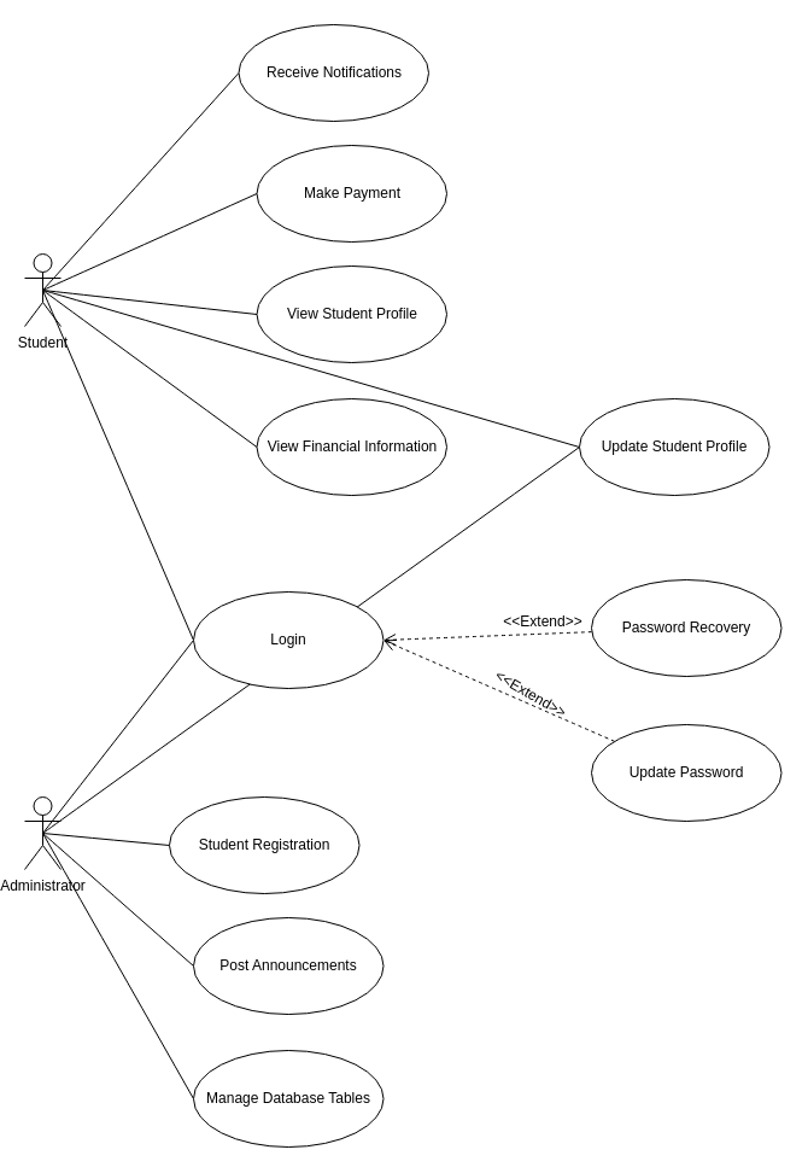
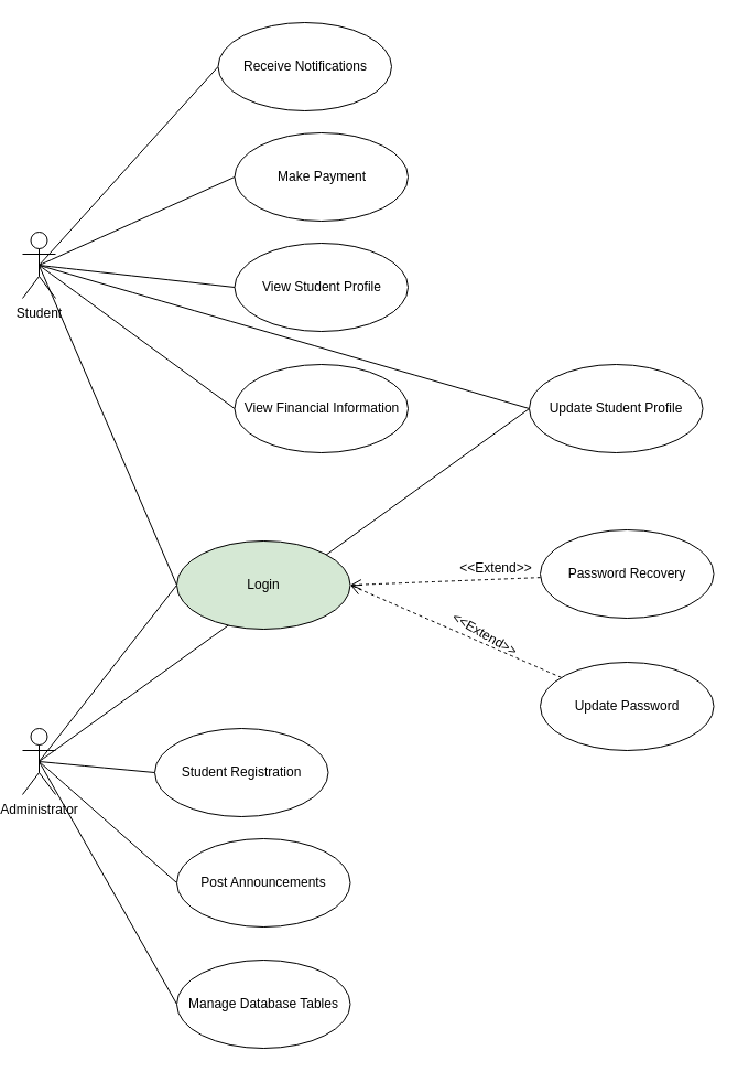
- <mxCell id="19" value="Login" style="ellipse;whiteSpace=wrap;html=1;" vertex="1" parent="1"><mxGeometry x="160" y="490" width="157.5" height="80" as="geometry" /></mxCell>
+ <mxCell id="19" value="Login" style="ellipse;whiteSpace=wrap;html=1;fillColor=#d5e8d4;" vertex="1" parent="1"><mxGeometry x="160" y="490" width="157.5" height="80" as="geometry" /></mxCell>
